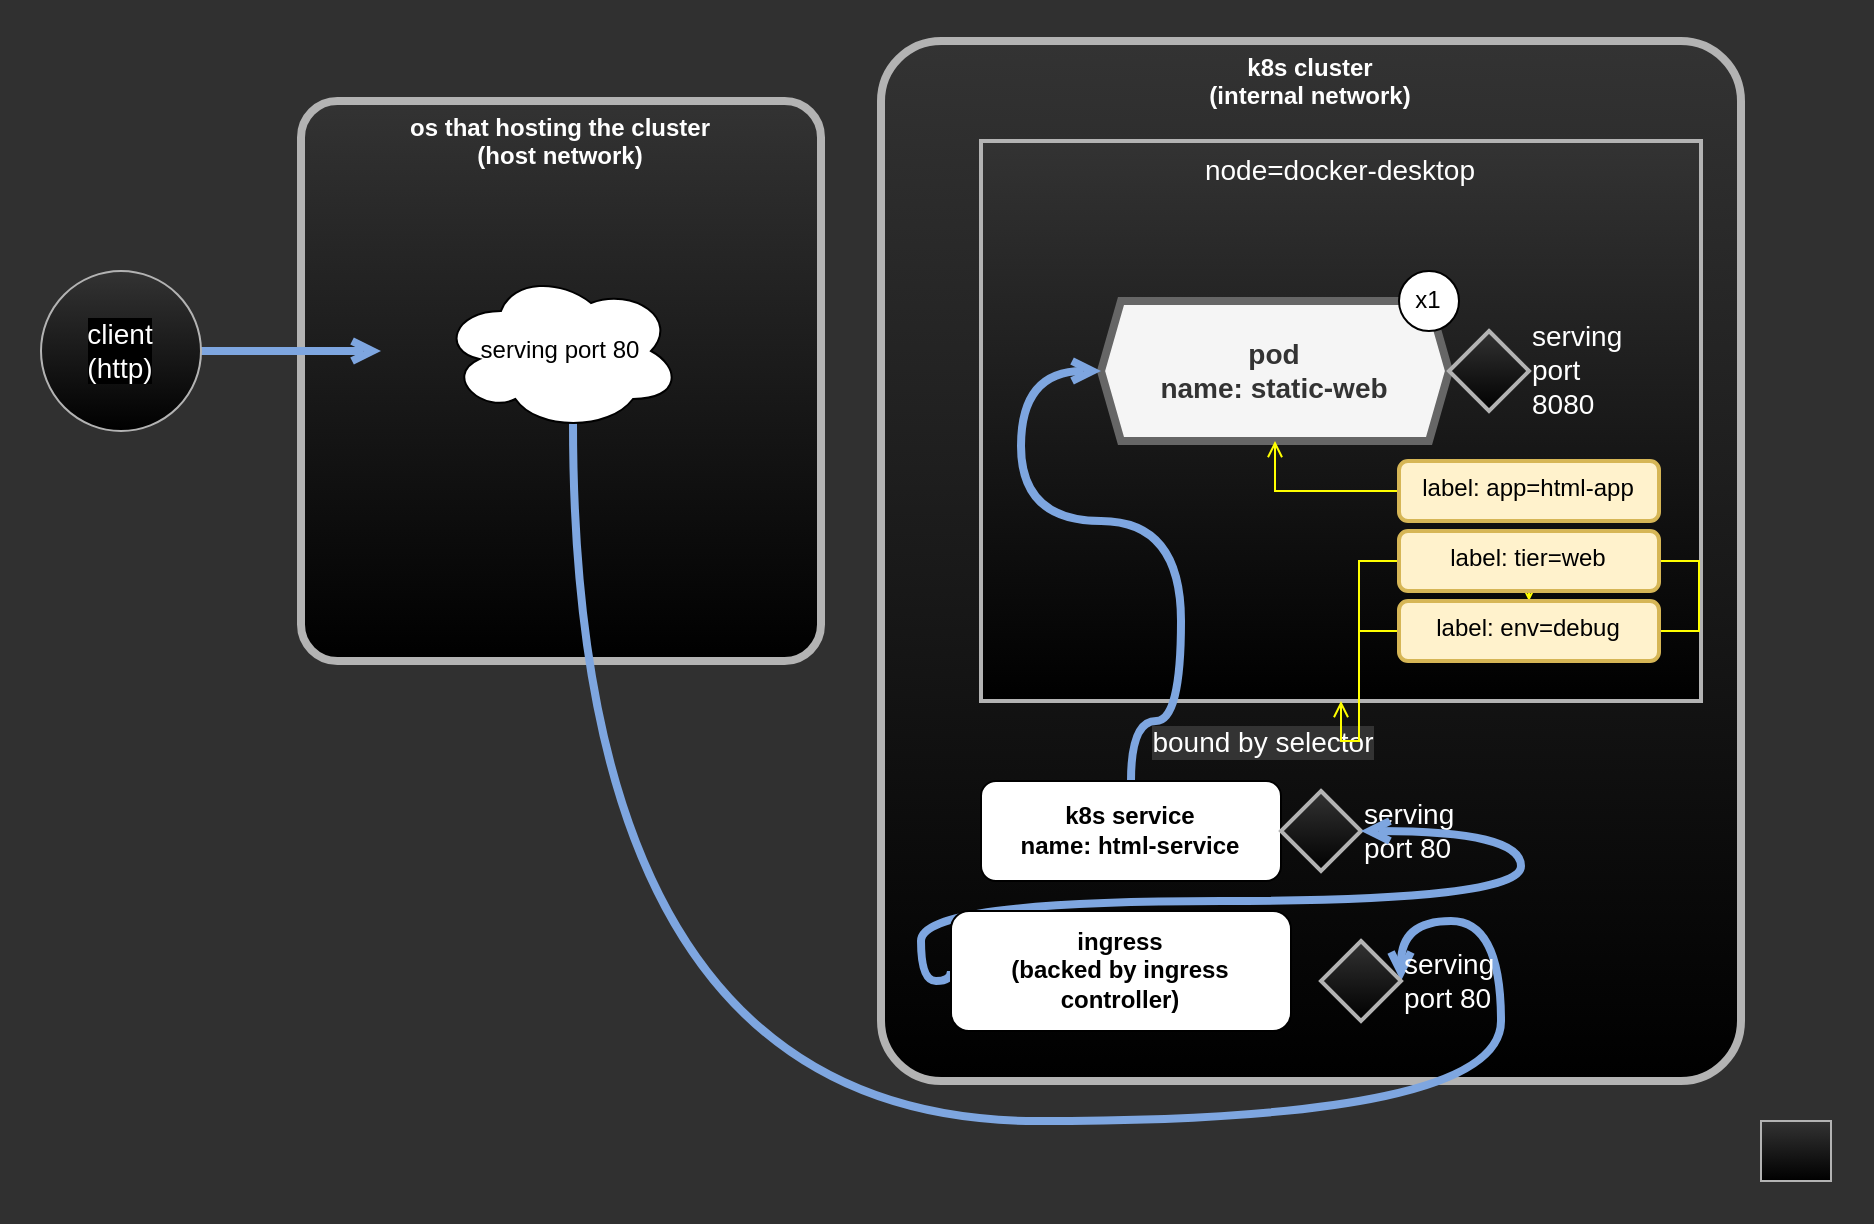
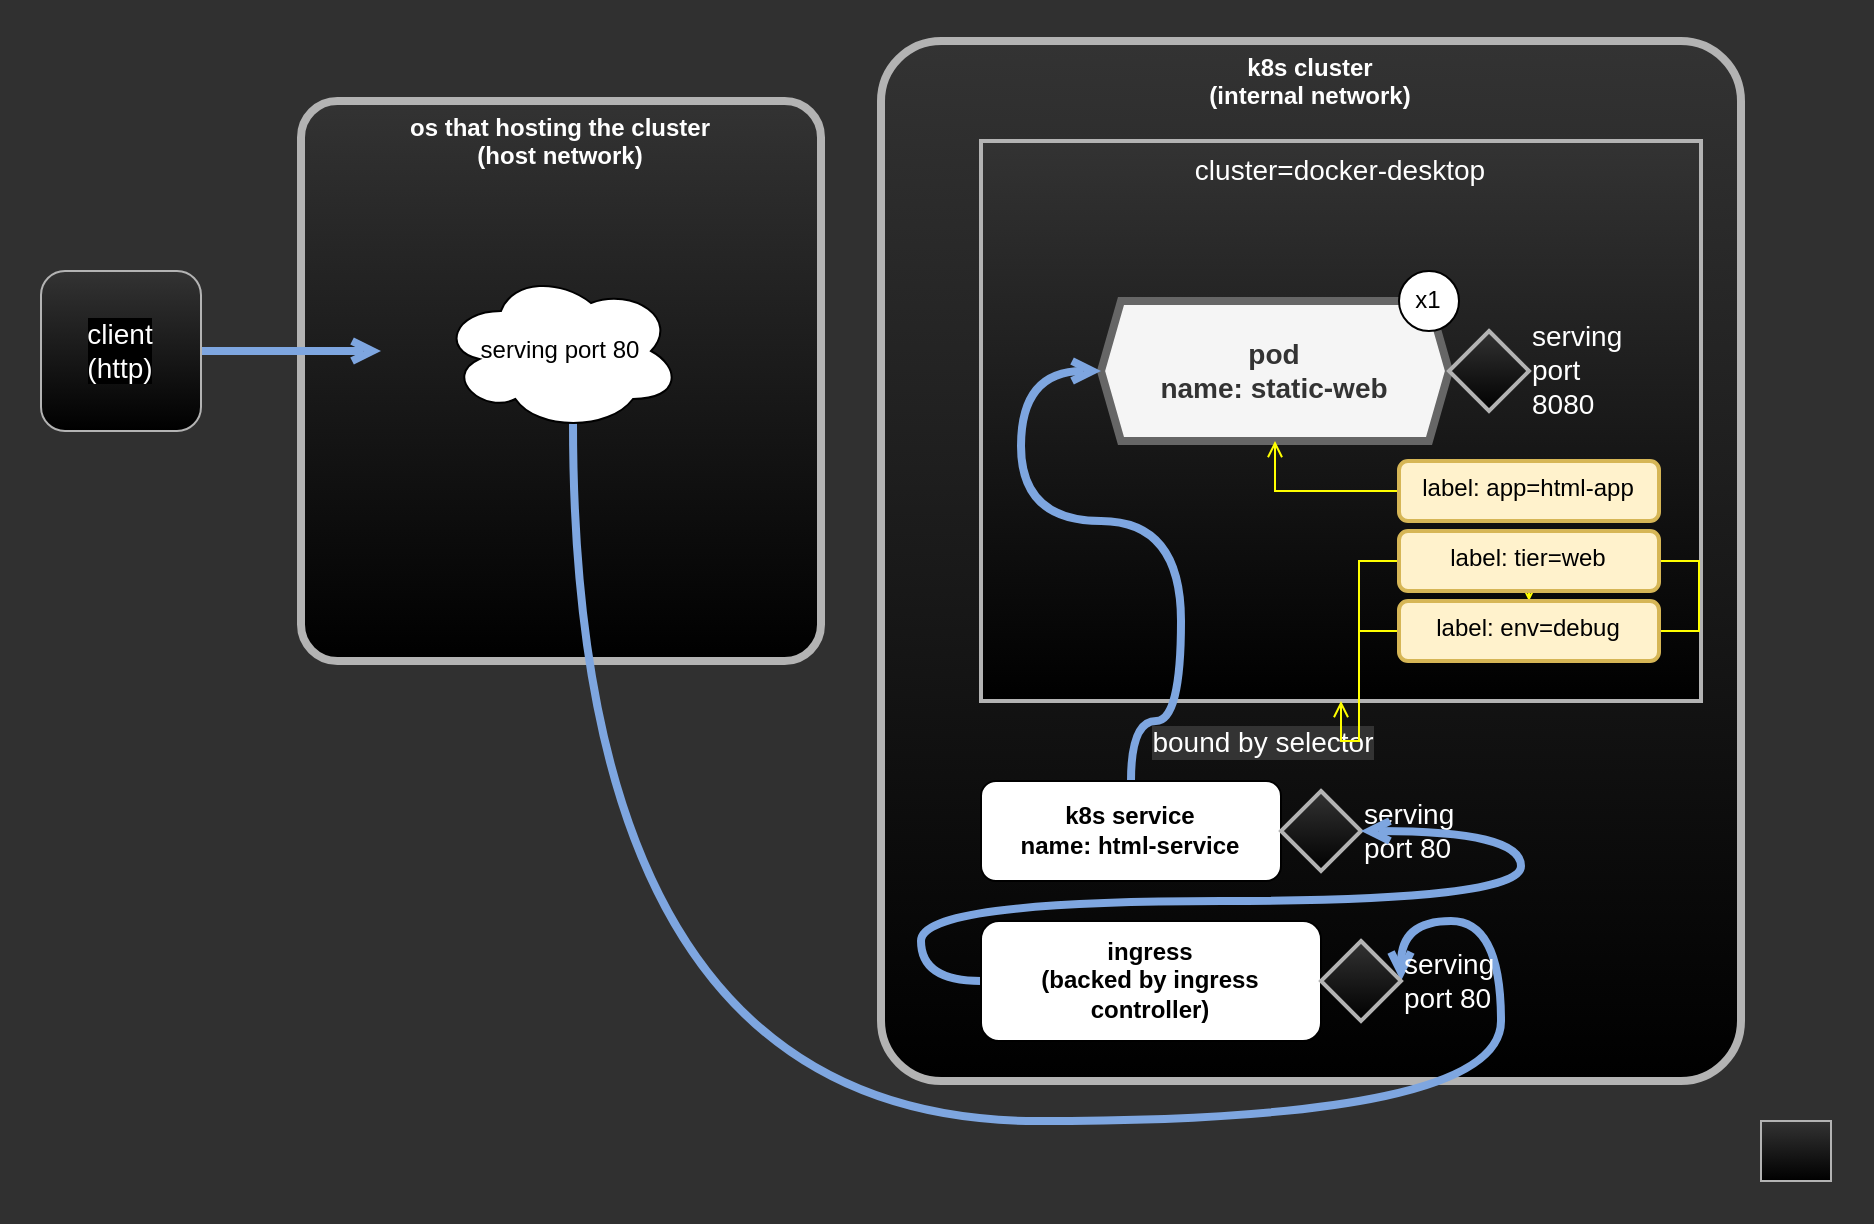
- <mxCell id="4" value="node=docker-desktop" style="whiteSpace=wrap;html=1;fontSize=14;fontColor=#FFFFFF;strokeColor=#B3B3B3;strokeWidth=2;fillColor=#333333;gradientColor=#000000;verticalAlign=top;" parent="1" vertex="1"><mxGeometry x="490" y="70" width="360" height="280" as="geometry" /></mxCell>
+ <mxCell id="4" value="cluster=docker-desktop" style="whiteSpace=wrap;html=1;fontSize=14;fontColor=#FFFFFF;strokeColor=#B3B3B3;strokeWidth=2;fillColor=#333333;gradientColor=#000000;verticalAlign=top;" parent="1" vertex="1"><mxGeometry x="490" y="70" width="360" height="280" as="geometry" /></mxCell>
- <mxCell id="14" value="client&lt;br&gt;(http)" style="ellipse;whiteSpace=wrap;html=1;aspect=fixed;labelBackgroundColor=#000000;fontSize=14;fontColor=#FFFFFF;strokeColor=#B3B3B3;strokeWidth=1;fillColor=#333333;gradientColor=#000000;verticalAlign=middle;" parent="1" vertex="1"><mxGeometry x="20" y="135" width="80" height="80" as="geometry" /></mxCell>
+ <mxCell id="14" value="client&lt;br&gt;(http)" style="whiteSpace=wrap;html=1;aspect=fixed;labelBackgroundColor=#000000;fontSize=14;fontColor=#FFFFFF;strokeColor=#B3B3B3;strokeWidth=1;fillColor=#333333;gradientColor=#000000;verticalAlign=middle;rounded=1;" parent="1" vertex="1"><mxGeometry x="20" y="135" width="80" height="80" as="geometry" /></mxCell>
- <mxCell id="21" value="ingress&lt;br&gt;(backed by ingress controller)" style="rounded=1;whiteSpace=wrap;html=1;fontStyle=1" parent="1" vertex="1"><mxGeometry x="475" y="455" width="170" height="60" as="geometry" /></mxCell>
+ <mxCell id="21" value="ingress&lt;br&gt;(backed by ingress controller)" style="rounded=1;whiteSpace=wrap;html=1;fontStyle=1" parent="1" vertex="1"><mxGeometry x="490" y="460" width="170" height="60" as="geometry" /></mxCell>
